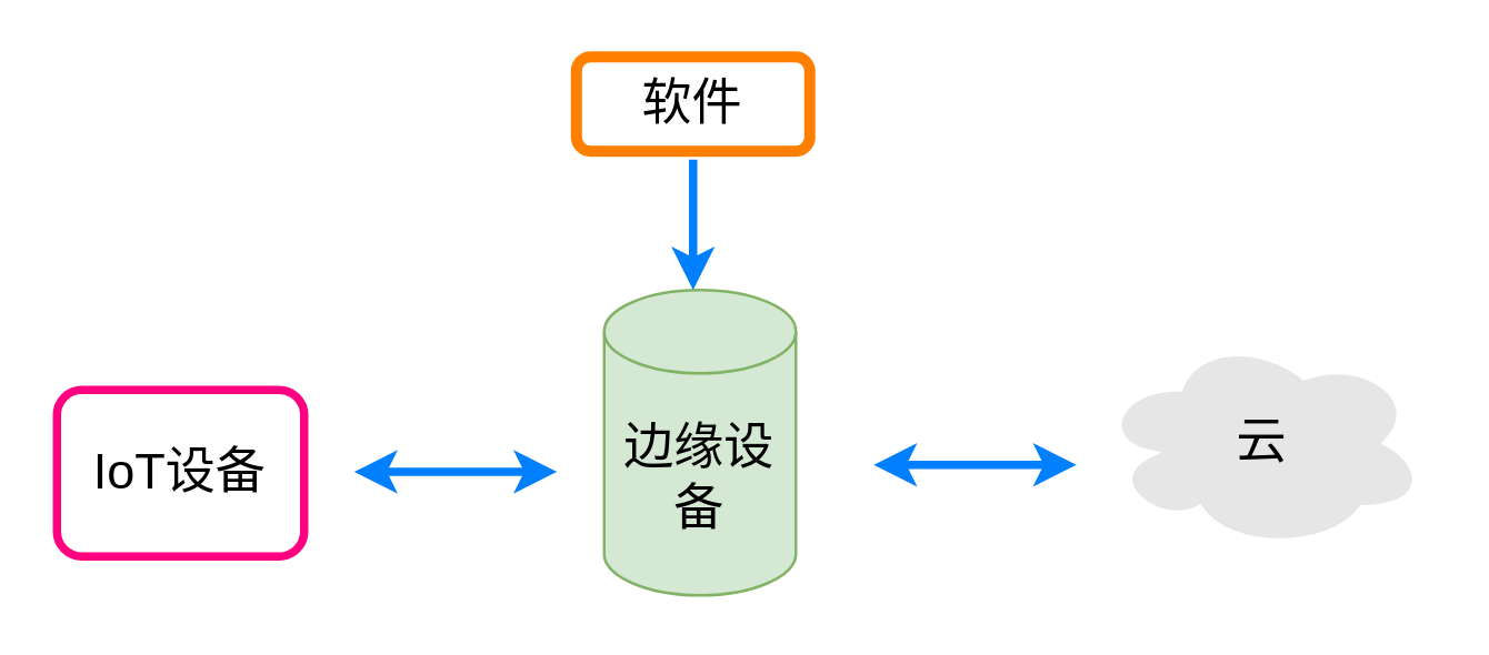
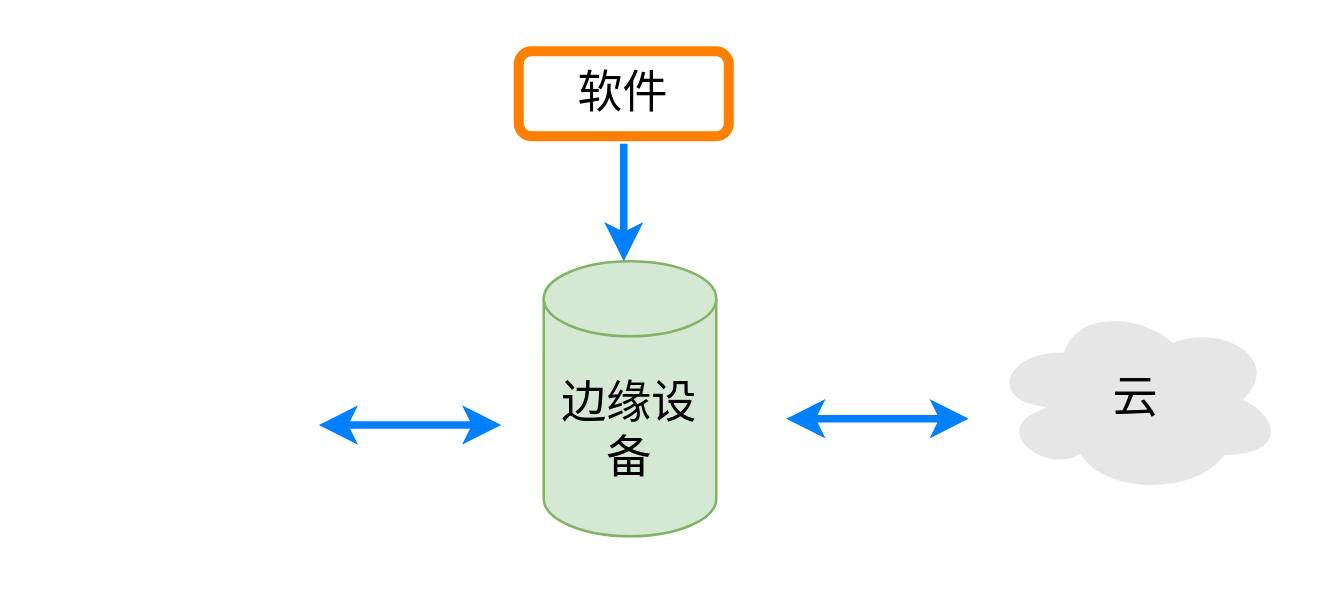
- <mxCell id="5" value="IoT设备" style="rounded=1;whiteSpace=wrap;html=1;fontSize=18;fontColor=default;strokeColor=#FF0080;strokeWidth=3;fillColor=default;" vertex="1" parent="1"><mxGeometry x="20" y="140" width="89" height="60" as="geometry" /></mxCell>
